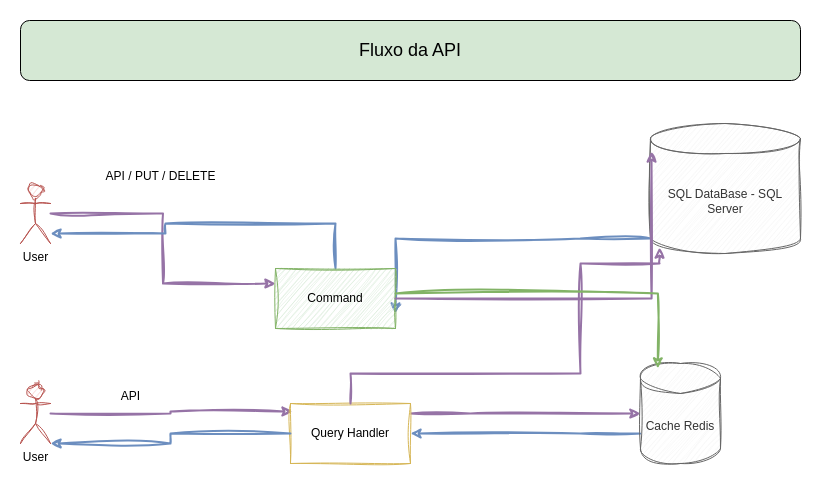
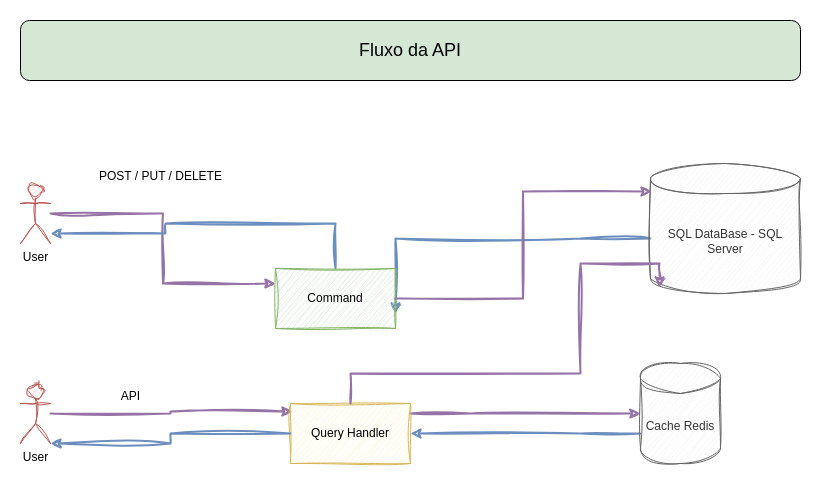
- <mxCell id="19" value="API / PUT / DELETE" style="text;html=1;align=center;verticalAlign=middle;resizable=0;points=[];autosize=1;strokeColor=none;fillColor=none;sketch=1;curveFitting=1;jiggle=2;" vertex="1" parent="1"><mxGeometry x="85" y="161" width="150" height="30" as="geometry" /></mxCell>
+ <mxCell id="19" value="POST / PUT / DELETE" style="text;html=1;align=center;verticalAlign=middle;resizable=0;points=[];autosize=1;strokeColor=none;fillColor=none;sketch=1;curveFitting=1;jiggle=2;" vertex="1" parent="1"><mxGeometry x="85" y="161" width="150" height="30" as="geometry" /></mxCell>
- <mxCell id="3" value="SQL DataBase - SQL Server" style="shape=cylinder3;whiteSpace=wrap;html=1;boundedLbl=1;backgroundOutline=1;size=15;sketch=1;curveFitting=1;jiggle=2;fillColor=#f5f5f5;fontColor=#333333;strokeColor=#666666;" vertex="1" parent="1"><mxGeometry x="650" y="123" width="150" height="130" as="geometry" /></mxCell>
+ <mxCell id="3" value="SQL DataBase - SQL Server" style="shape=cylinder3;whiteSpace=wrap;html=1;boundedLbl=1;backgroundOutline=1;size=15;sketch=1;curveFitting=1;jiggle=2;fillColor=#f5f5f5;fontColor=#333333;strokeColor=#666666;" vertex="1" parent="1"><mxGeometry x="650" y="163" width="150" height="130" as="geometry" /></mxCell>
- <mxCell id="18" style="edgeStyle=orthogonalEdgeStyle;rounded=0;orthogonalLoop=1;jettySize=auto;html=1;entryX=0.217;entryY=0.05;entryDx=0;entryDy=0;entryPerimeter=0;fillColor=#d5e8d4;strokeColor=#82b366;sketch=1;curveFitting=1;jiggle=2;strokeWidth=2;" edge="1" parent="1" source="16" target="5"><mxGeometry relative="1" as="geometry"><Array as="points"><mxPoint x="340" y="293" /><mxPoint x="665" y="293" /></Array></mxGeometry></mxCell>
- <mxCell id="11" value="Query&amp;nbsp;Handler" style="rounded=0;whiteSpace=wrap;html=1;fillColor=#ffffff;strokeColor=#d6b656;sketch=1;curveFitting=1;jiggle=2;" vertex="1" parent="1"><mxGeometry x="290" y="403" width="120" height="60" as="geometry" /></mxCell>
+ <mxCell id="11" value="Query&amp;nbsp;Handler" style="rounded=0;whiteSpace=wrap;html=1;fillColor=#fff2cc;strokeColor=#d6b656;sketch=1;curveFitting=1;jiggle=2;" vertex="1" parent="1"><mxGeometry x="290" y="403" width="120" height="60" as="geometry" /></mxCell>
